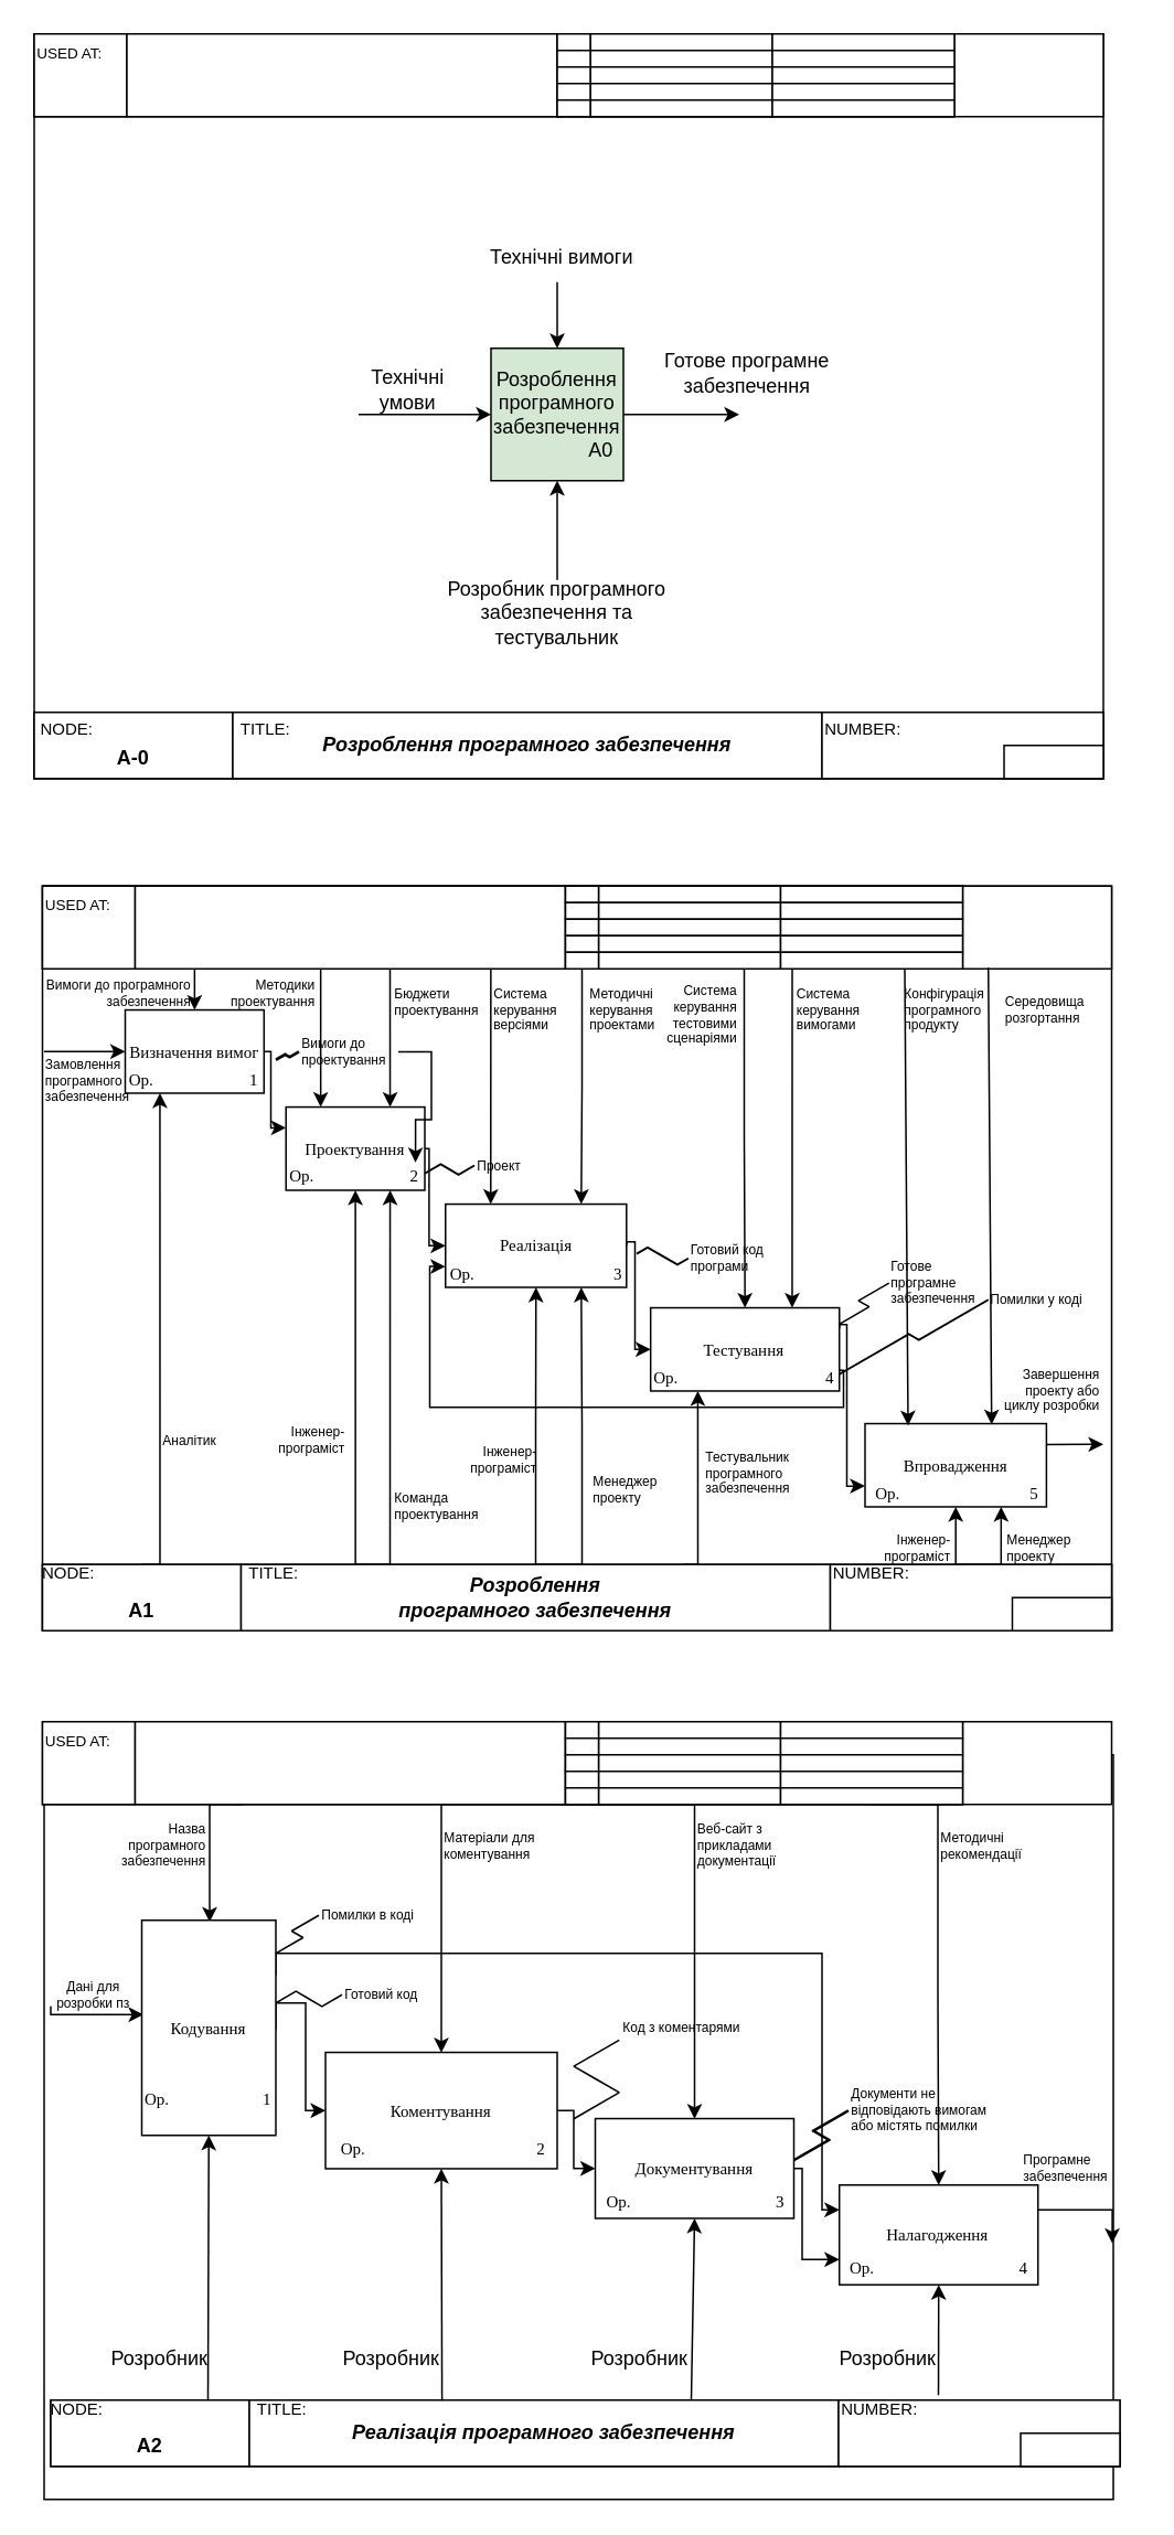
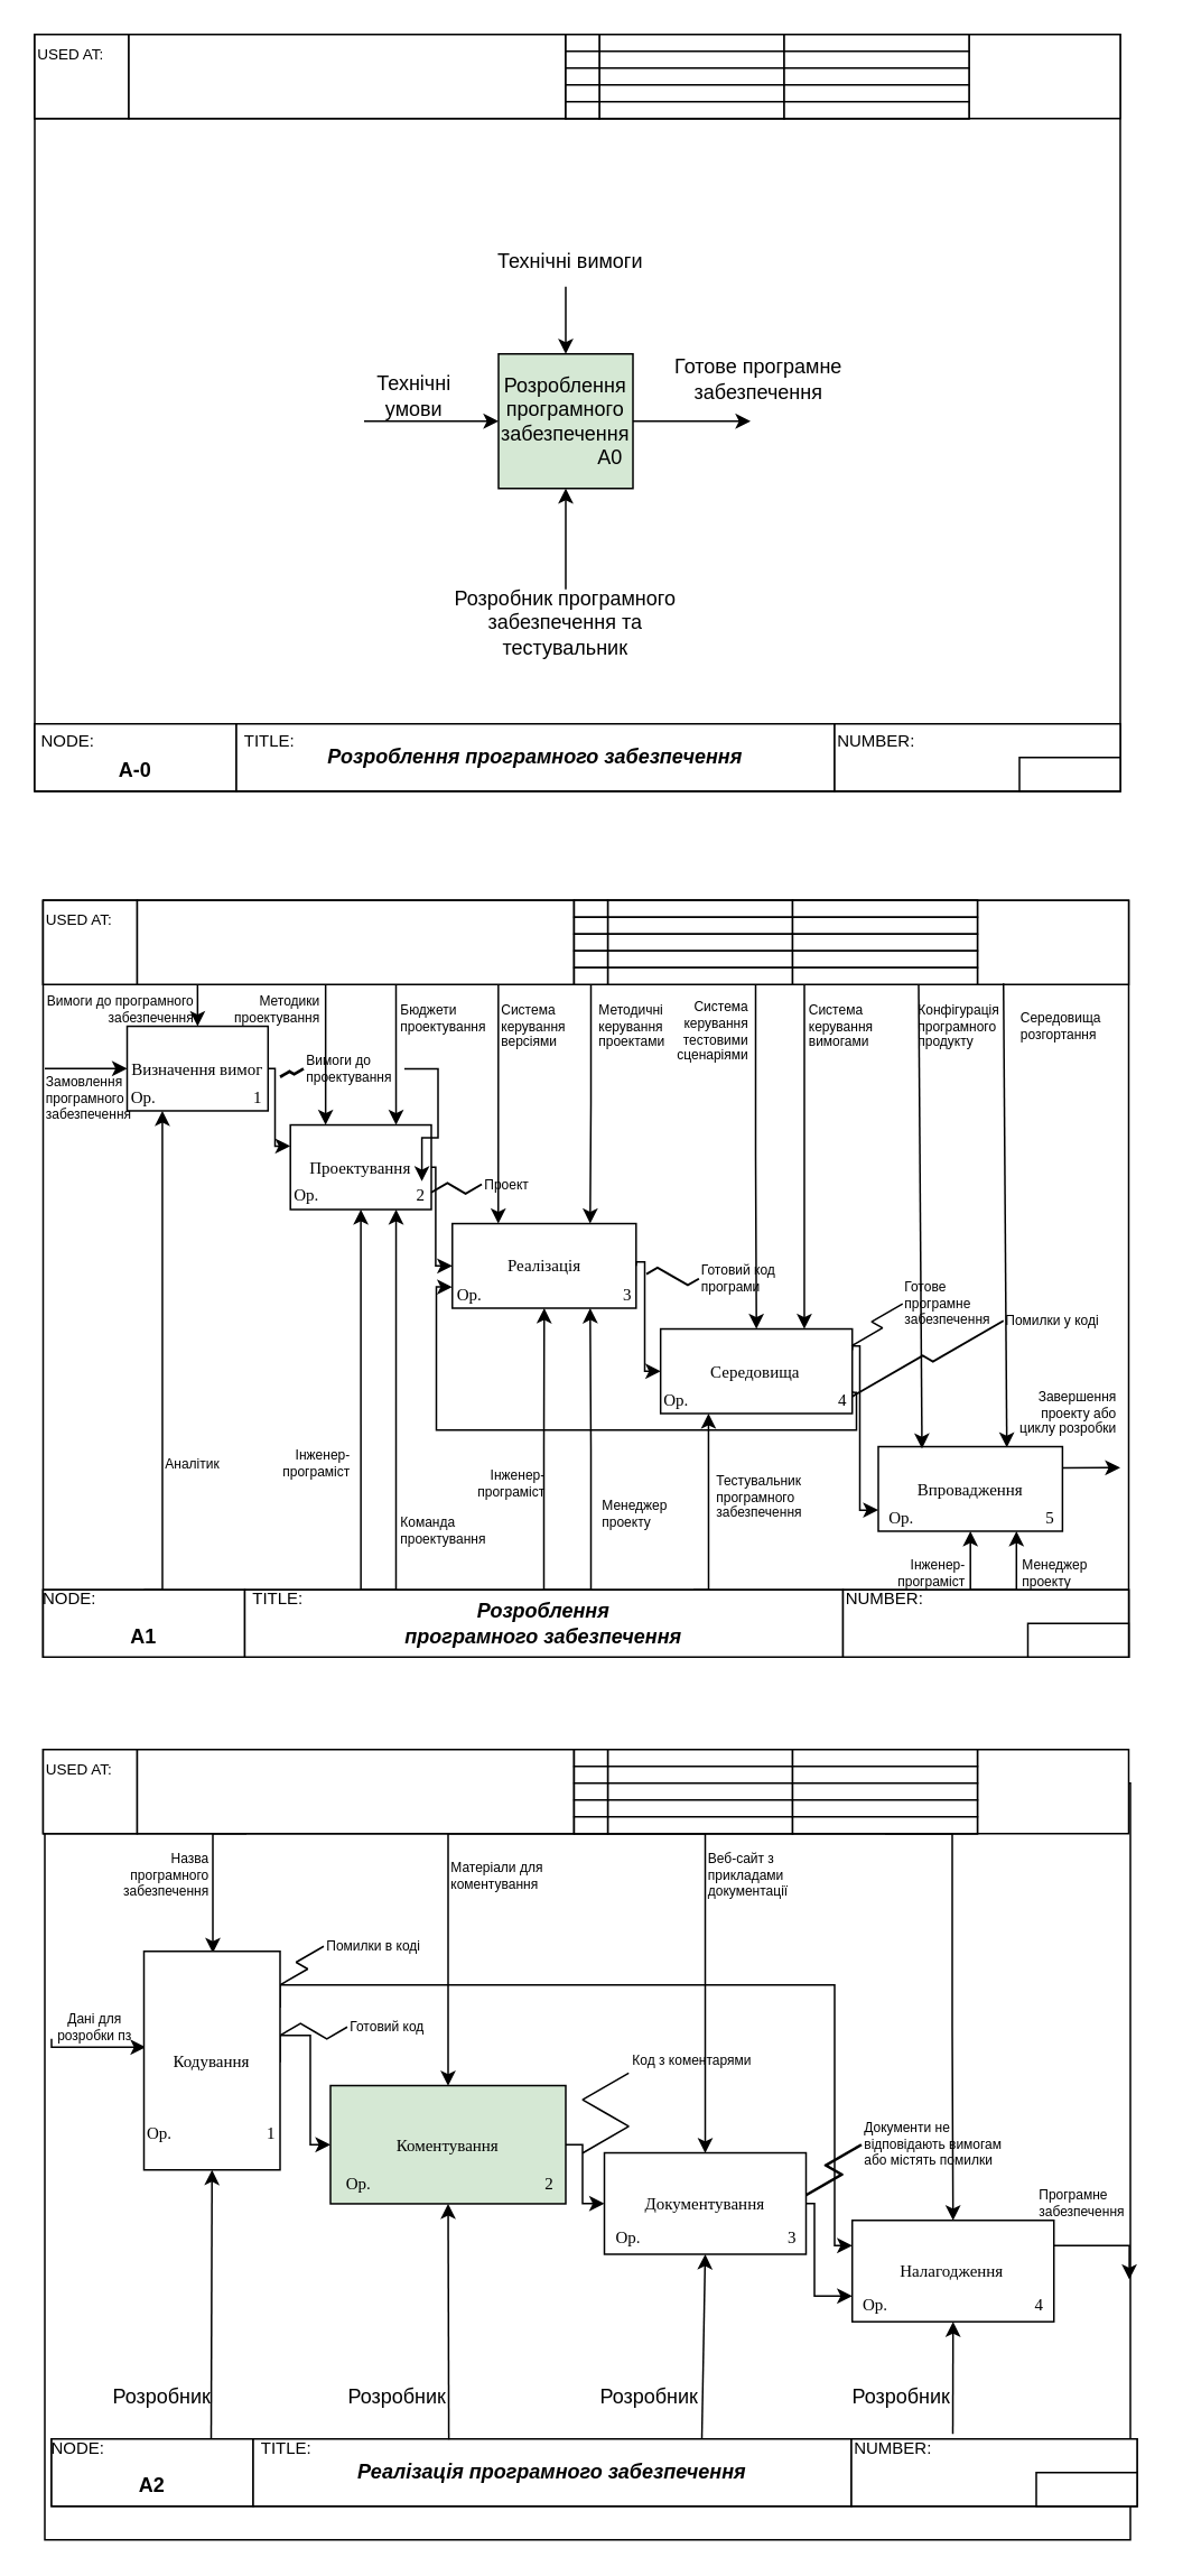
- <mxCell id="67" value="Тестування" style="rounded=0;whiteSpace=wrap;html=1;fontSize=10;verticalAlign=middle;horizontal=1;fontFamily=Times New Roman;" parent="66" vertex="1"><mxGeometry width="114.042" height="50.294" as="geometry" /></mxCell>
+ <mxCell id="67" value="Середовища" style="rounded=0;whiteSpace=wrap;html=1;fontSize=10;verticalAlign=middle;horizontal=1;fontFamily=Times New Roman;" parent="66" vertex="1"><mxGeometry width="114.042" height="50.294" as="geometry" /></mxCell>
- <mxCell id="200" value="Методичні рекомендації" style="text;html=1;strokeColor=none;fillColor=none;align=left;verticalAlign=middle;whiteSpace=wrap;rounded=0;fontSize=8;" parent="1" vertex="1"><mxGeometry x="566.49" y="1100" width="60" height="30" as="geometry" /></mxCell>
- <mxCell id="206" value="Коментування" style="rounded=0;whiteSpace=wrap;html=1;fontSize=10;verticalAlign=middle;horizontal=1;fontFamily=Times New Roman;" parent="205" vertex="1"><mxGeometry width="140" height="70.29" as="geometry" /></mxCell>
+ <mxCell id="206" value="Коментування" style="rounded=0;whiteSpace=wrap;html=1;fontSize=10;verticalAlign=middle;horizontal=1;fontFamily=Times New Roman;fillColor=#d5e8d4;" parent="205" vertex="1"><mxGeometry width="140" height="70.29" as="geometry" /></mxCell>
